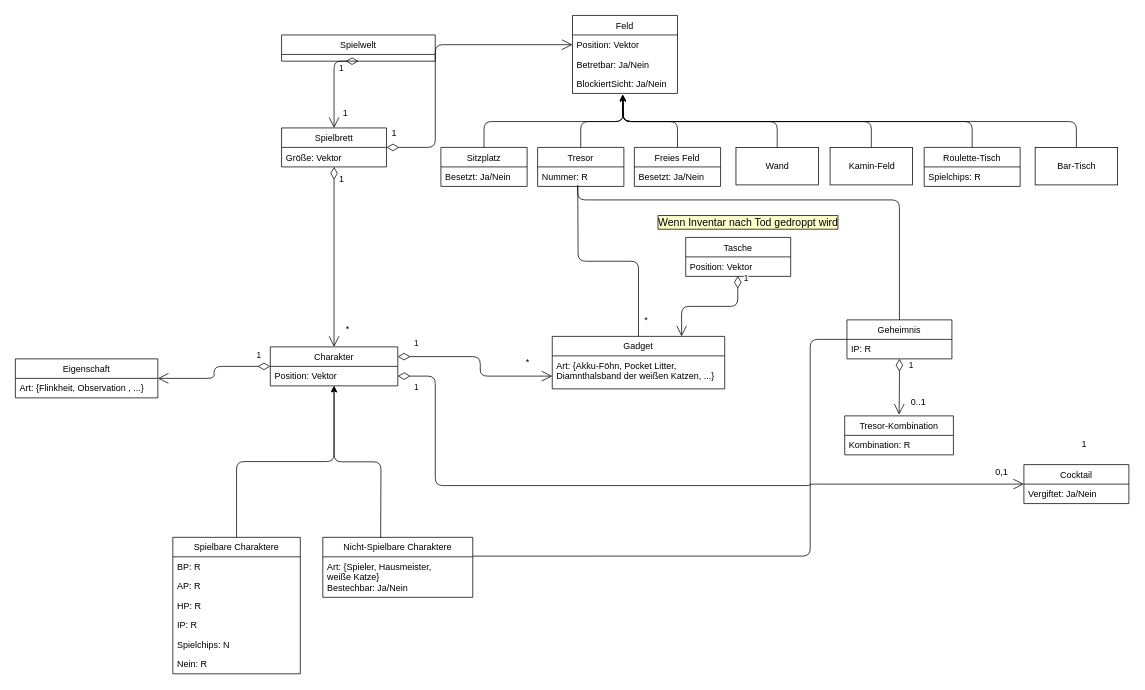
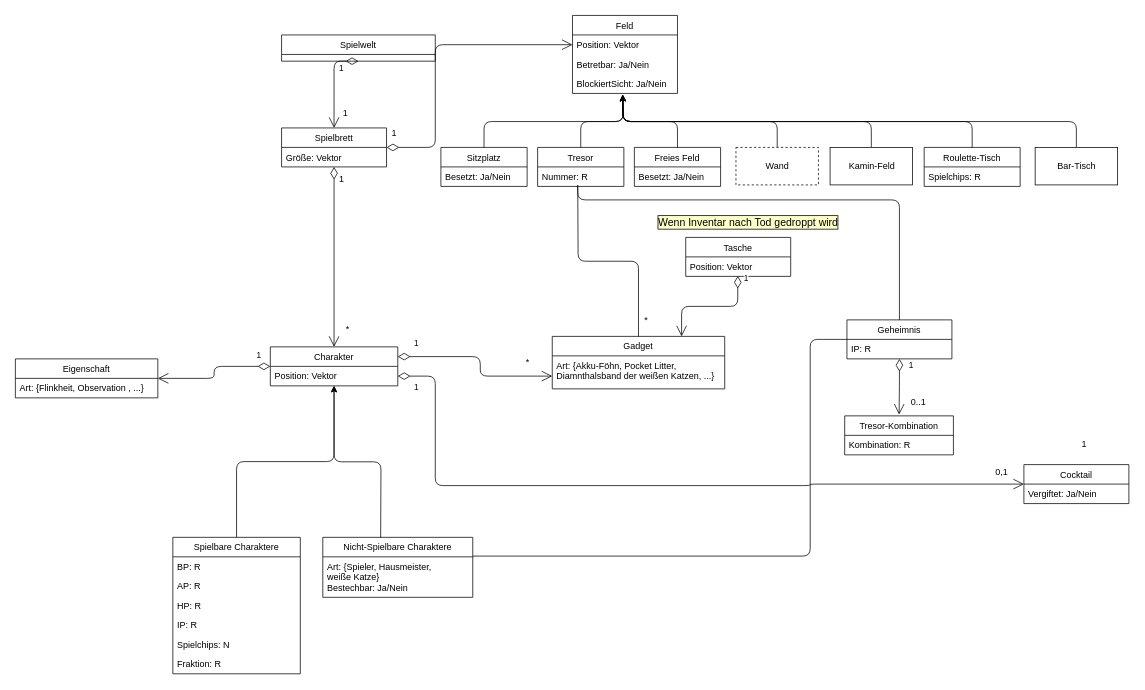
- <mxCell id="18" value="Wand" style="html=1;fontSize=12;" parent="1" vertex="1"><mxGeometry x="981" y="196" width="110" height="50" as="geometry" /></mxCell>
+ <mxCell id="18" value="Wand" style="html=1;fontSize=12;dashed=1;" parent="1" vertex="1"><mxGeometry x="981" y="196" width="110" height="50" as="geometry" /></mxCell>
- <mxCell id="70" value="Nein: R" style="text;strokeColor=none;fillColor=none;align=left;verticalAlign=top;spacingLeft=4;spacingRight=4;overflow=hidden;rotatable=0;points=[[0,0.5],[1,0.5]];portConstraint=eastwest;" vertex="1" parent="64"><mxGeometry y="156" width="170" height="26" as="geometry" /></mxCell>
+ <mxCell id="70" value="Fraktion: R" style="text;strokeColor=none;fillColor=none;align=left;verticalAlign=top;spacingLeft=4;spacingRight=4;overflow=hidden;rotatable=0;points=[[0,0.5],[1,0.5]];portConstraint=eastwest;" vertex="1" parent="64"><mxGeometry y="156" width="170" height="26" as="geometry" /></mxCell>
